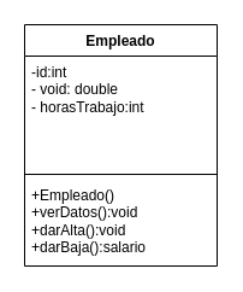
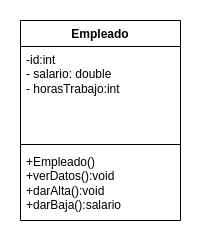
- <mxCell id="3" value="-id:int&lt;div&gt;- void: double&lt;/div&gt;&lt;div&gt;- horasTrabajo:int&lt;/div&gt;" style="text;strokeColor=none;fillColor=none;align=left;verticalAlign=top;spacingLeft=4;spacingRight=4;overflow=hidden;rotatable=0;points=[[0,0.5],[1,0.5]];portConstraint=eastwest;whiteSpace=wrap;html=1;" vertex="1" parent="2"><mxGeometry y="26" width="160" height="94" as="geometry" /></mxCell>
+ <mxCell id="3" value="-id:int&lt;div&gt;- salario: double&lt;/div&gt;&lt;div&gt;- horasTrabajo:int&lt;/div&gt;" style="text;strokeColor=none;fillColor=none;align=left;verticalAlign=top;spacingLeft=4;spacingRight=4;overflow=hidden;rotatable=0;points=[[0,0.5],[1,0.5]];portConstraint=eastwest;whiteSpace=wrap;html=1;" vertex="1" parent="2"><mxGeometry y="26" width="160" height="94" as="geometry" /></mxCell>
